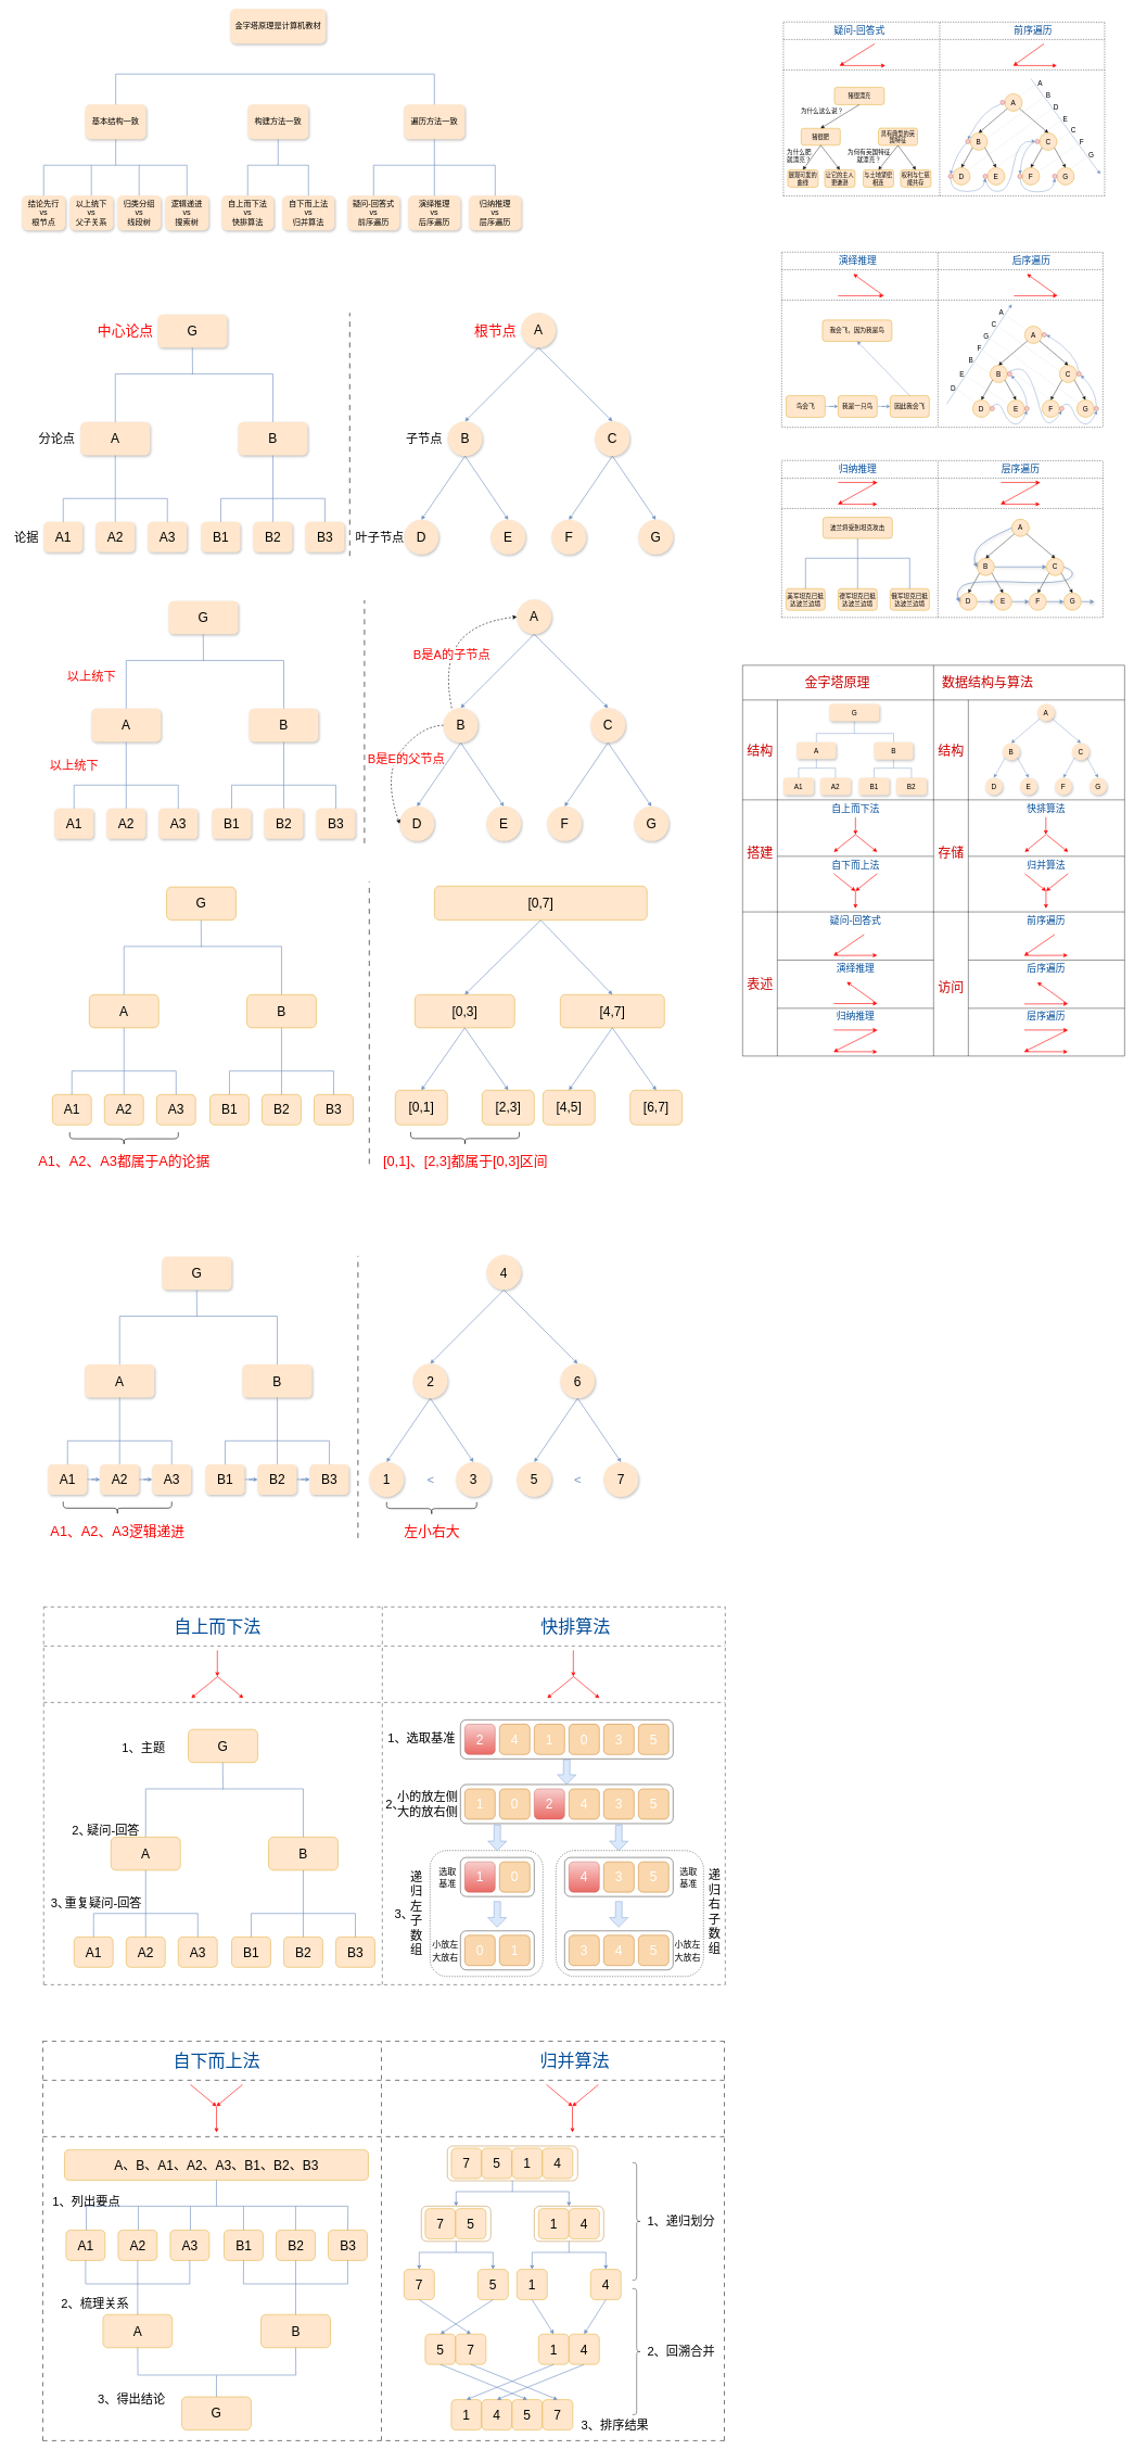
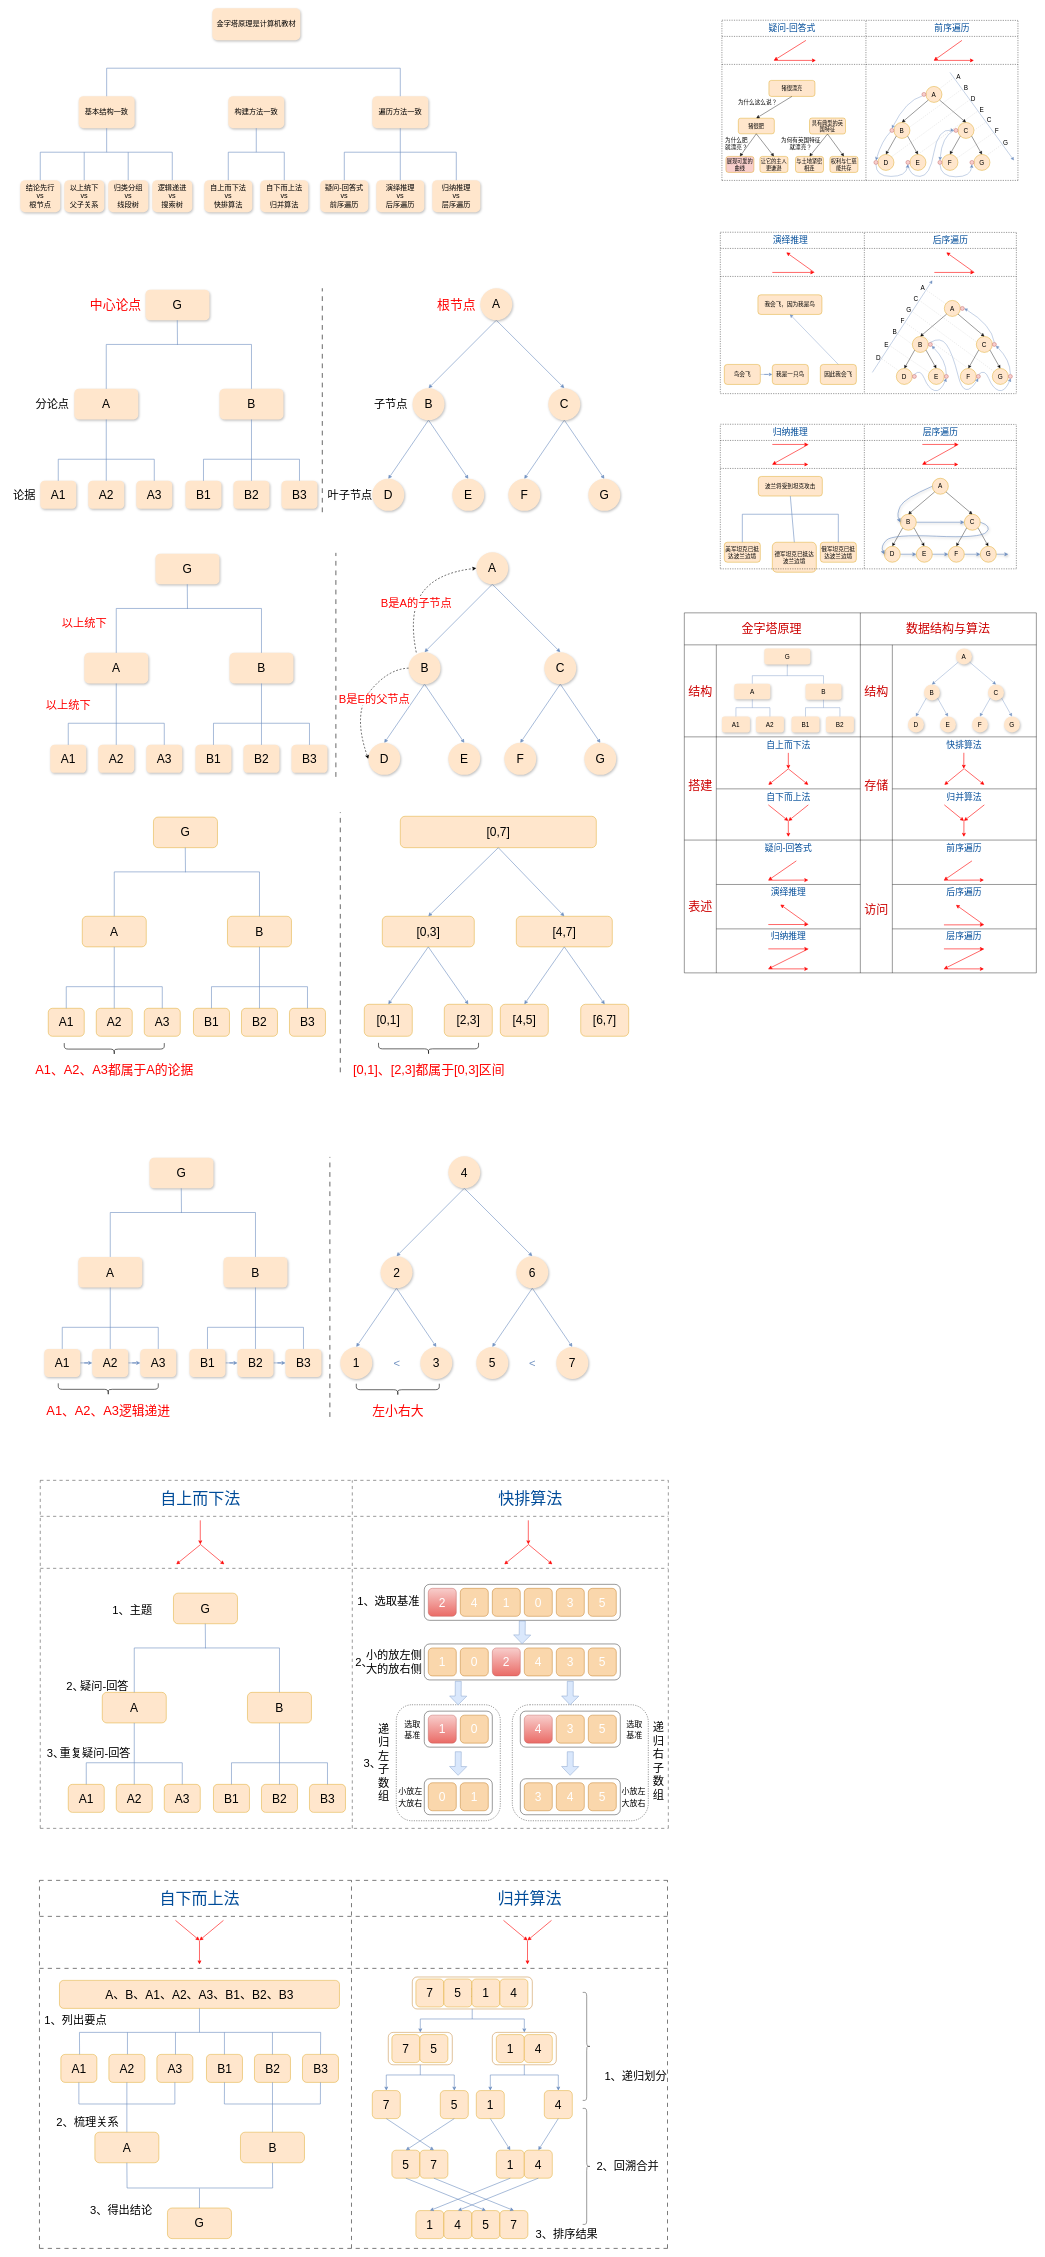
- <mxCell id="357" value="展现可爱的曲线" style="rounded=1;whiteSpace=wrap;html=1;fontSize=13;fillColor=#ffe6cc;strokeColor=#d79b00;" vertex="1" parent="1"><mxGeometry x="1814" y="390.5" width="70" height="40" as="geometry" /></mxCell>
+ <mxCell id="357" value="展现可爱的曲线" style="rounded=1;whiteSpace=wrap;html=1;fontSize=13;fillColor=#f8cecc;strokeColor=#d79b00;" vertex="1" parent="1"><mxGeometry x="1814" y="390.5" width="70" height="40" as="geometry" /></mxCell>
- <mxCell id="440" value="" style="edgeStyle=orthogonalEdgeStyle;rounded=0;orthogonalLoop=1;jettySize=auto;html=1;fontSize=16;fillColor=#dae8fc;strokeColor=#6c8ebf;" edge="1" parent="1" source="441" target="442"><mxGeometry relative="1" as="geometry" /></mxCell>
- <mxCell id="479" value="德军坦克已抵达波兰边境" style="rounded=1;whiteSpace=wrap;html=1;fontSize=14;fillColor=#ffe6cc;strokeColor=#d79b00;" vertex="1" parent="1"><mxGeometry x="1930" y="1355" width="90" height="50" as="geometry" /></mxCell>
+ <mxCell id="479" value="德军坦克已抵达波兰边境" style="rounded=1;whiteSpace=wrap;html=1;fontSize=14;fillColor=#ffe6cc;strokeColor=#d79b00;" vertex="1" parent="1"><mxGeometry x="1930" y="1355" width="110" height="75" as="geometry" /></mxCell>
- <mxCell id="566" value="&lt;font style=&quot;font-size: 30px;&quot;&gt;数据结构与算法&lt;/font&gt;" style="text;html=1;align=center;verticalAlign=middle;resizable=0;points=[];autosize=1;strokeColor=none;fillColor=none;fontSize=30;fontColor=#CC0000;" vertex="1" parent="1"><mxGeometry x="2159" y="1546.5" width="230" height="50" as="geometry" /></mxCell>
+ <mxCell id="566" value="&lt;font style=&quot;font-size: 30px;&quot;&gt;数据结构与算法&lt;/font&gt;" style="text;html=1;align=center;verticalAlign=middle;resizable=0;points=[];autosize=1;strokeColor=none;fillColor=none;fontSize=30;fontColor=#CC0000;" vertex="1" parent="1"><mxGeometry x="2254" y="1546.5" width="230" height="50" as="geometry" /></mxCell>
- <mxCell id="300" value="&lt;font style=&quot;font-size: 28px;&quot;&gt;1、列出要点&lt;/font&gt;" style="text;html=1;align=center;verticalAlign=middle;resizable=0;points=[];autosize=1;strokeColor=none;fillColor=none;fontSize=28;" vertex="1" parent="1"><mxGeometry x="108" y="5045" width="180" height="50" as="geometry" /></mxCell>
+ <mxCell id="300" value="&lt;font style=&quot;font-size: 28px;&quot;&gt;1、列出要点&lt;/font&gt;" style="text;html=1;align=center;verticalAlign=middle;resizable=0;points=[];autosize=1;strokeColor=none;fillColor=none;fontSize=28;" vertex="1" parent="1"><mxGeometry x="98" y="5025" width="180" height="50" as="geometry" /></mxCell>
- <mxCell id="323" value="&lt;font style=&quot;font-size: 28px;&quot;&gt;1、递归划分&lt;/font&gt;" style="text;html=1;align=center;verticalAlign=middle;resizable=0;points=[];autosize=1;strokeColor=none;fillColor=none;fontSize=28;" vertex="1" parent="1"><mxGeometry x="1478" y="5090" width="180" height="50" as="geometry" /></mxCell>
+ <mxCell id="323" value="&lt;font style=&quot;font-size: 28px;&quot;&gt;1、递归划分&lt;/font&gt;" style="text;html=1;align=center;verticalAlign=middle;resizable=0;points=[];autosize=1;strokeColor=none;fillColor=none;fontSize=28;" vertex="1" parent="1"><mxGeometry x="1498" y="5165" width="180" height="50" as="geometry" /></mxCell>
